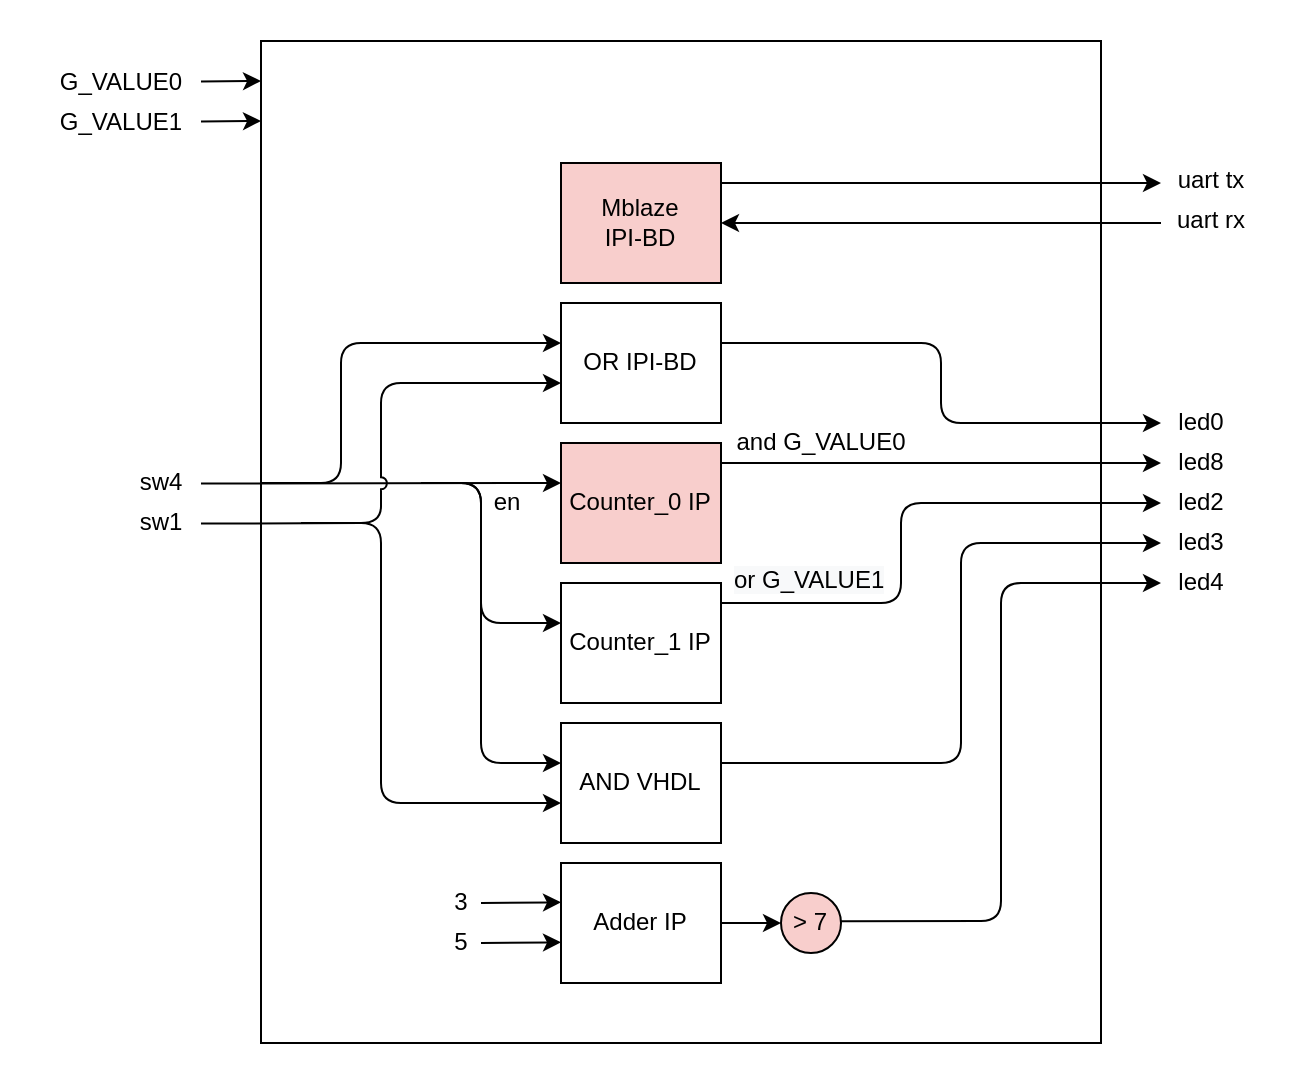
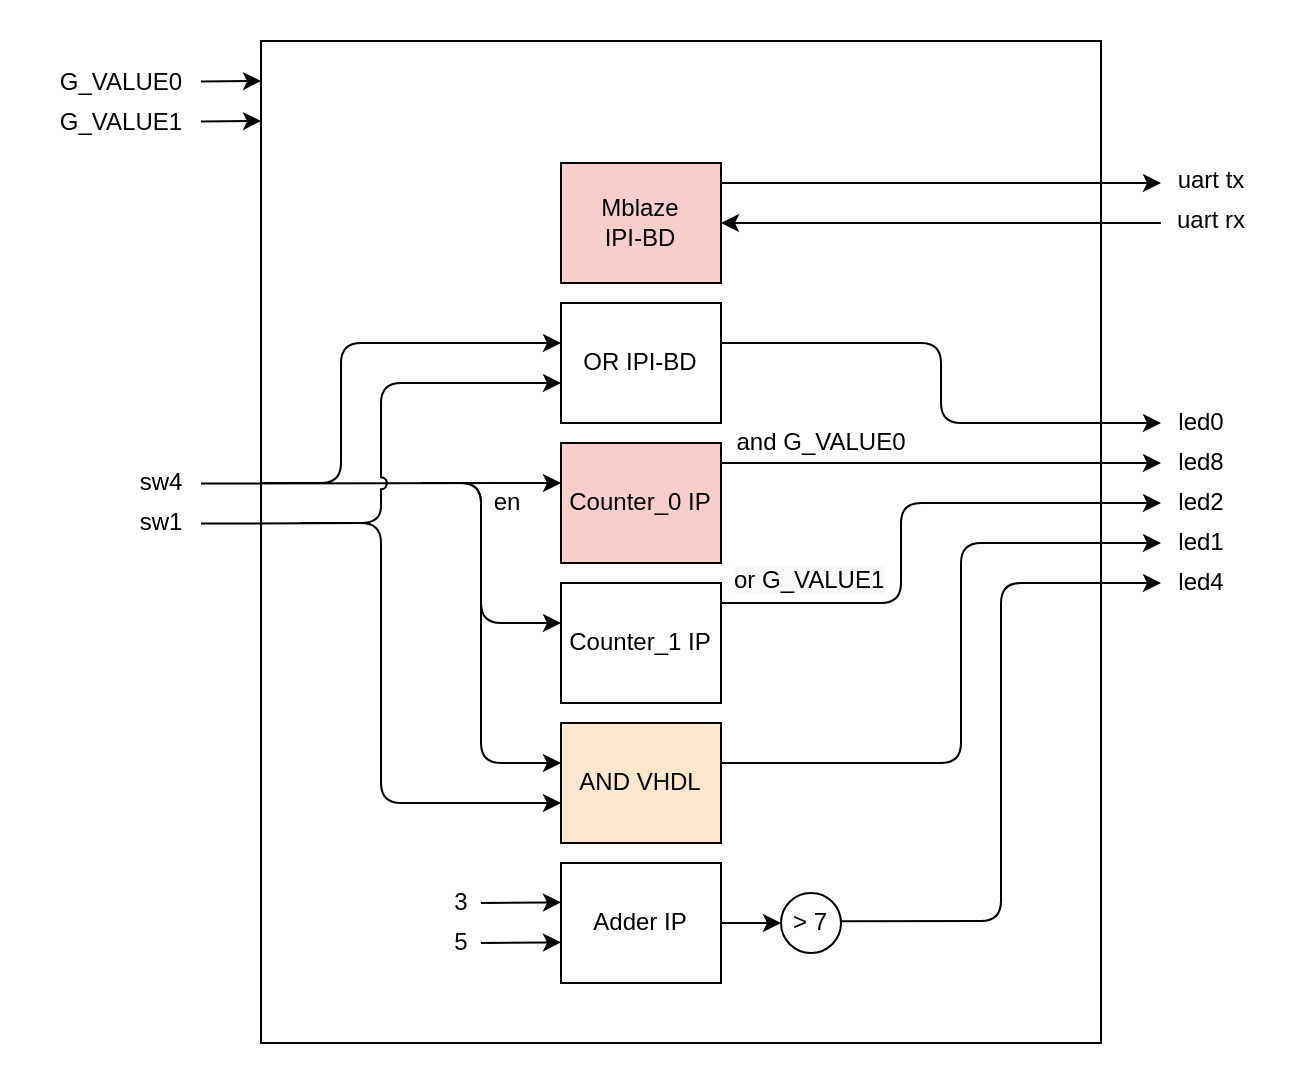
- <mxCell id="37" value="led3" style="text;html=1;align=center;verticalAlign=middle;resizable=0;points=[];autosize=1;strokeColor=none;fillColor=none;" vertex="1" parent="1"><mxGeometry x="580" y="261" width="40" height="20" as="geometry" /></mxCell>
+ <mxCell id="37" value="led1" style="text;html=1;align=center;verticalAlign=middle;resizable=0;points=[];autosize=1;strokeColor=none;fillColor=none;" vertex="1" parent="1"><mxGeometry x="580" y="261" width="40" height="20" as="geometry" /></mxCell>
- <mxCell id="15" value="AND VHDL" style="rounded=0;whiteSpace=wrap;html=1;" vertex="1" parent="1"><mxGeometry x="280" y="361" width="80" height="60" as="geometry" /></mxCell>
+ <mxCell id="15" value="AND VHDL" style="rounded=0;whiteSpace=wrap;html=1;fillColor=#ffe6cc;" vertex="1" parent="1"><mxGeometry x="280" y="361" width="80" height="60" as="geometry" /></mxCell>
- <mxCell id="38" value="&amp;gt; 7" style="ellipse;whiteSpace=wrap;html=1;fillColor=#f8cecc;" vertex="1" parent="1"><mxGeometry x="390" y="446" width="30" height="30" as="geometry" /></mxCell>
+ <mxCell id="38" value="&amp;gt; 7" style="ellipse;whiteSpace=wrap;html=1;" vertex="1" parent="1"><mxGeometry x="390" y="446" width="30" height="30" as="geometry" /></mxCell>
